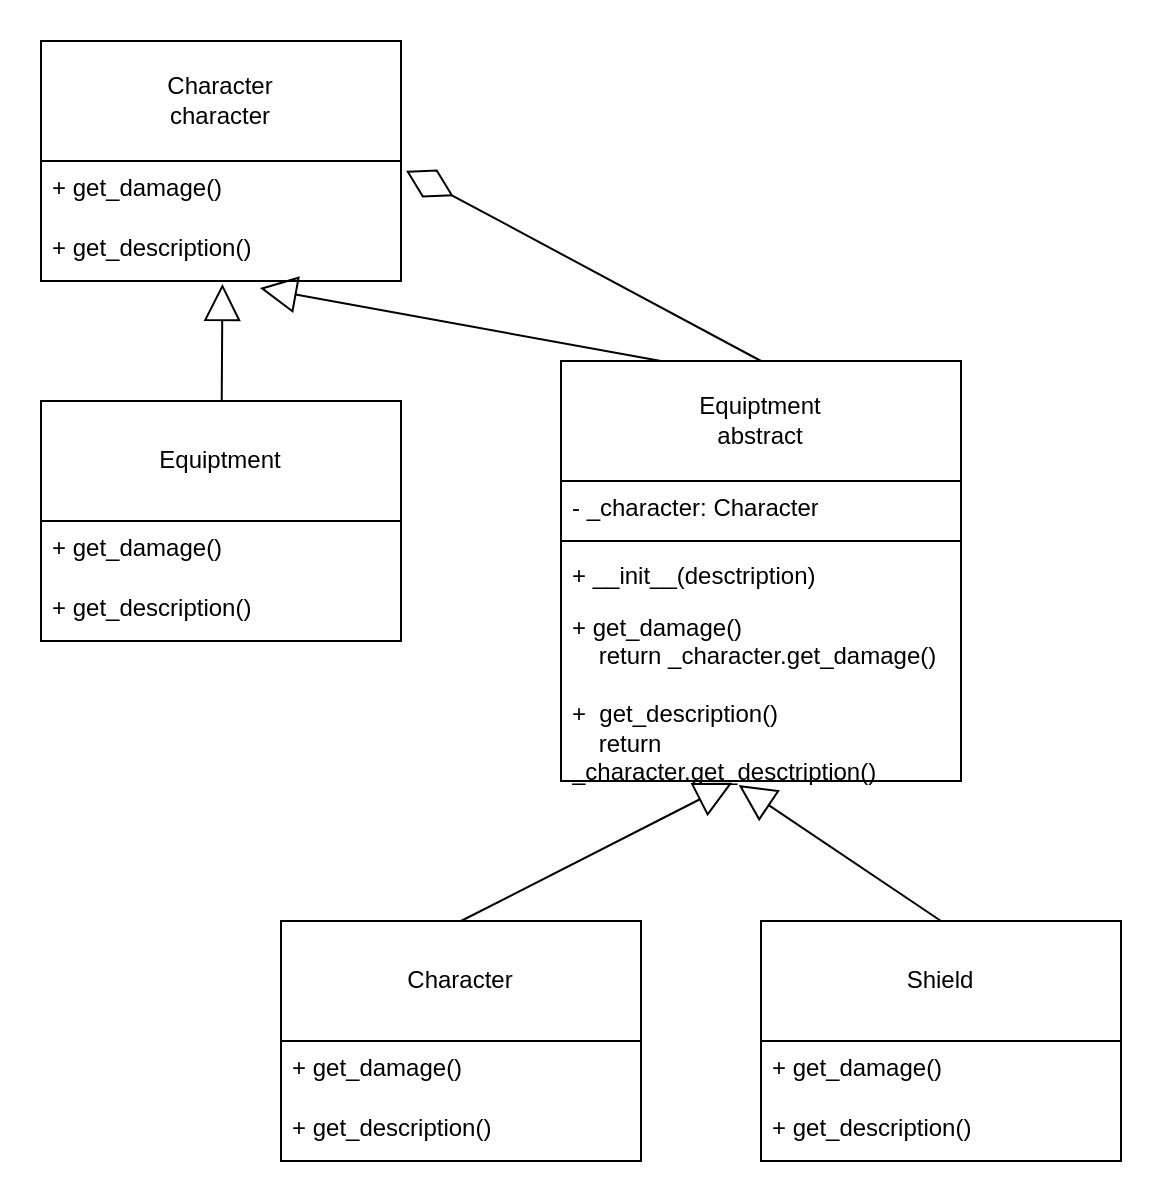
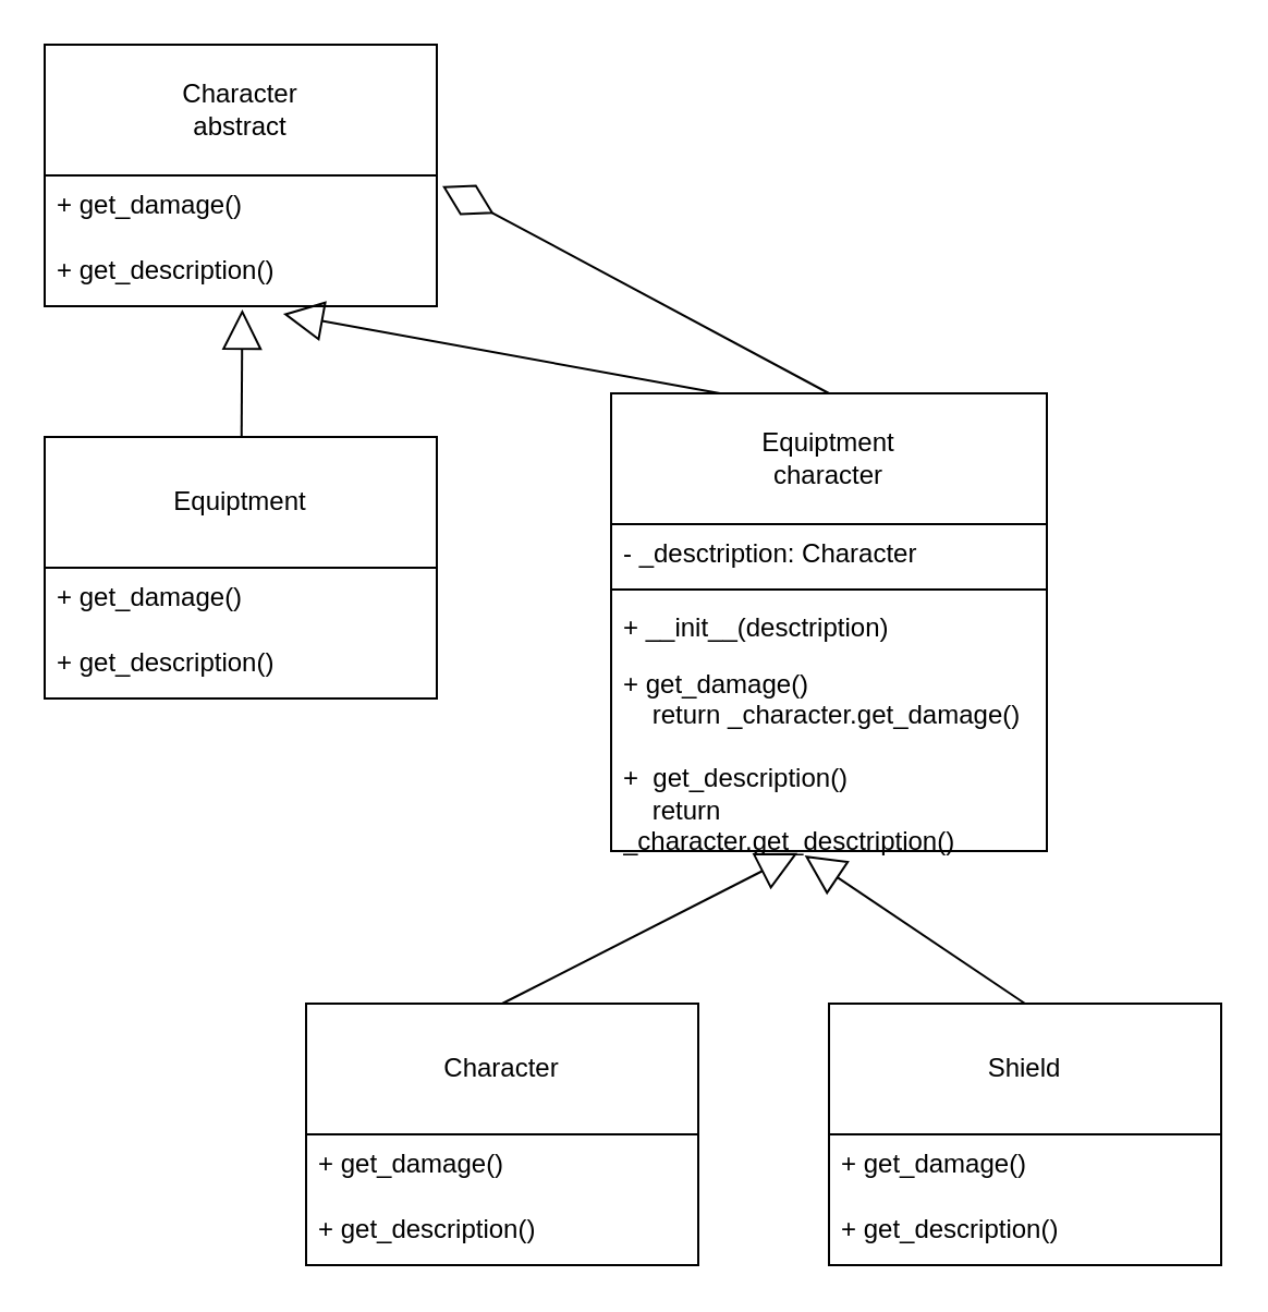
- <mxCell id="2" value="&lt;div&gt;Character&lt;/div&gt;&lt;div&gt;character&lt;/div&gt;" style="swimlane;fontStyle=0;childLayout=stackLayout;horizontal=1;startSize=60;fillColor=none;horizontalStack=0;resizeParent=1;resizeParentMax=0;resizeLast=0;collapsible=1;marginBottom=0;whiteSpace=wrap;html=1;" vertex="1" parent="1"><mxGeometry x="20" y="20" width="180" height="120" as="geometry" /></mxCell>
+ <mxCell id="2" value="&lt;div&gt;Character&lt;/div&gt;&lt;div&gt;abstract&lt;/div&gt;" style="swimlane;fontStyle=0;childLayout=stackLayout;horizontal=1;startSize=60;fillColor=none;horizontalStack=0;resizeParent=1;resizeParentMax=0;resizeLast=0;collapsible=1;marginBottom=0;whiteSpace=wrap;html=1;" vertex="1" parent="1"><mxGeometry x="20" y="20" width="180" height="120" as="geometry" /></mxCell>
- <mxCell id="8" value="&lt;div&gt;Equiptment&lt;/div&gt;&lt;div&gt;abstract&lt;/div&gt;" style="swimlane;fontStyle=0;childLayout=stackLayout;horizontal=1;startSize=60;fillColor=none;horizontalStack=0;resizeParent=1;resizeParentMax=0;resizeLast=0;collapsible=1;marginBottom=0;whiteSpace=wrap;html=1;" vertex="1" parent="1"><mxGeometry x="280" y="180" width="200" height="210" as="geometry" /></mxCell>
+ <mxCell id="8" value="&lt;div&gt;Equiptment&lt;/div&gt;&lt;div&gt;character&lt;/div&gt;" style="swimlane;fontStyle=0;childLayout=stackLayout;horizontal=1;startSize=60;fillColor=none;horizontalStack=0;resizeParent=1;resizeParentMax=0;resizeLast=0;collapsible=1;marginBottom=0;whiteSpace=wrap;html=1;" vertex="1" parent="1"><mxGeometry x="280" y="180" width="200" height="210" as="geometry" /></mxCell>
- <mxCell id="9" value="- _character: Character" style="text;strokeColor=none;fillColor=none;align=left;verticalAlign=top;spacingLeft=4;spacingRight=4;overflow=hidden;rotatable=0;points=[[0,0.5],[1,0.5]];portConstraint=eastwest;whiteSpace=wrap;html=1;" vertex="1" parent="8"><mxGeometry y="60" width="200" height="26" as="geometry" /></mxCell>
+ <mxCell id="9" value="- _desctription: Character" style="text;strokeColor=none;fillColor=none;align=left;verticalAlign=top;spacingLeft=4;spacingRight=4;overflow=hidden;rotatable=0;points=[[0,0.5],[1,0.5]];portConstraint=eastwest;whiteSpace=wrap;html=1;" vertex="1" parent="8"><mxGeometry y="60" width="200" height="26" as="geometry" /></mxCell>
